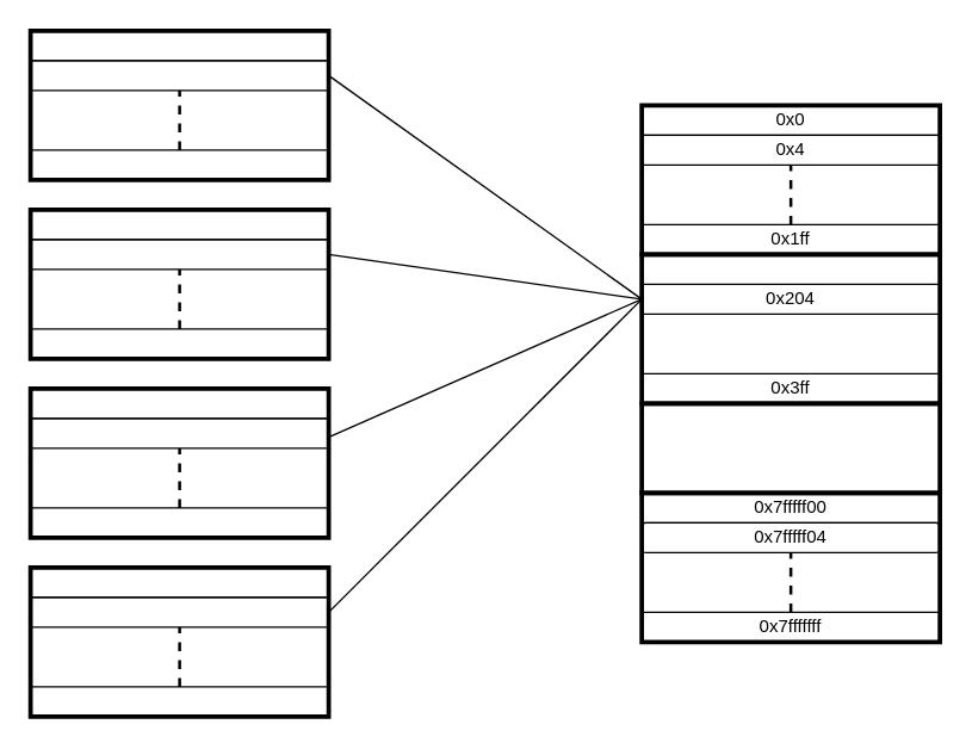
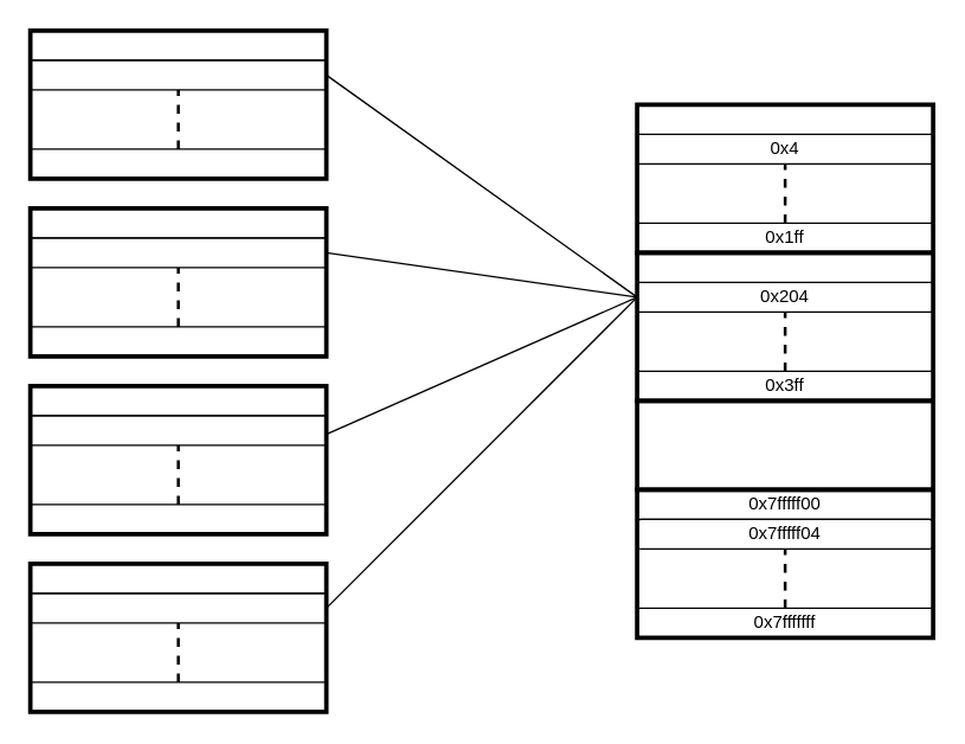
- <mxCell id="8" value="0x0" style="rounded=0;whiteSpace=wrap;html=1;fillColor=none;" parent="1" vertex="1"><mxGeometry x="430" y="70" width="200" height="20" as="geometry" /></mxCell>
+ <mxCell id="15" value="" style="endArrow=none;dashed=1;html=1;strokeWidth=2;rounded=0;entryX=0.5;entryY=1;entryDx=0;entryDy=0;exitX=0.5;exitY=0;exitDx=0;exitDy=0;" parent="1" source="14" target="13" edge="1"><mxGeometry width="50" height="50" relative="1" as="geometry"><mxPoint x="540" y="160" as="sourcePoint" /><mxPoint x="540" y="120" as="targetPoint" /></mxGeometry></mxCell>
